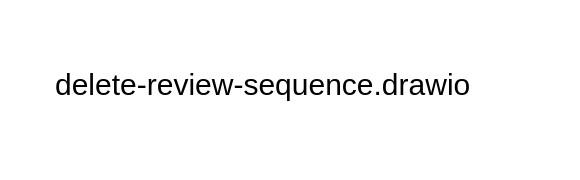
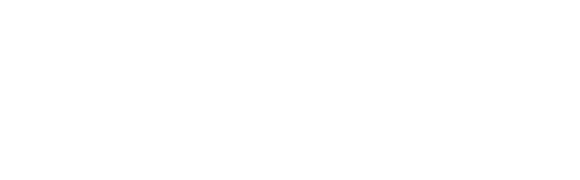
- <mxCell id="2" value="delete-review-sequence.drawio" style="text;whiteSpace=wrap;html=1;" vertex="1" parent="1"><mxGeometry x="20" y="20" width="190" height="30" as="geometry" /></mxCell>
